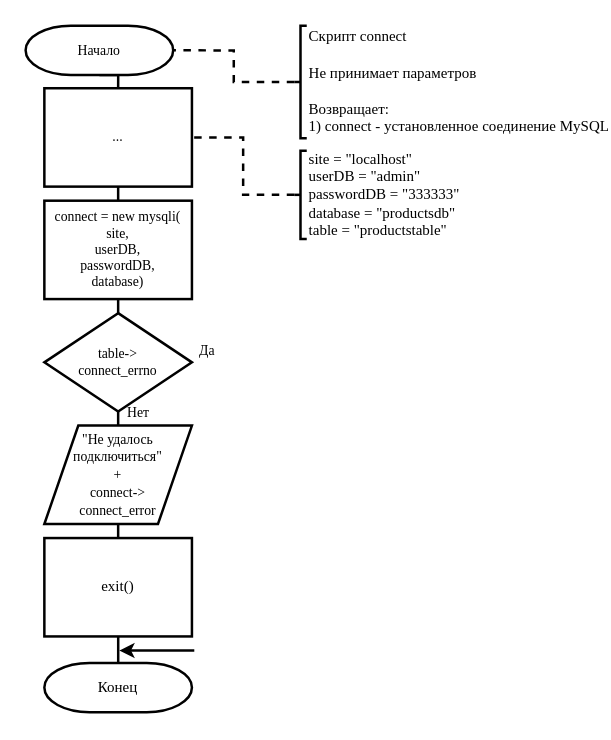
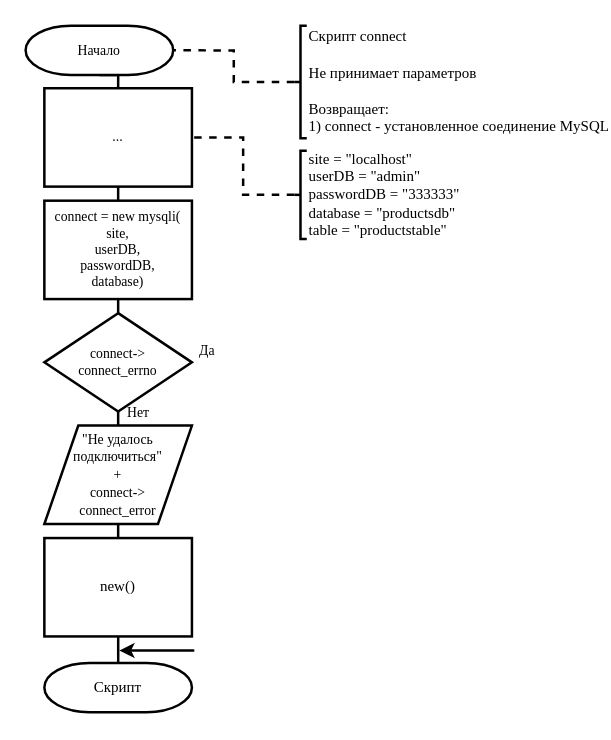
- <mxCell id="9" value="table-&amp;gt;&lt;br style=&quot;font-size: 11px;&quot;&gt;connect_errno" style="strokeWidth=2;html=1;shape=mxgraph.flowchart.decision;whiteSpace=wrap;rounded=0;fontFamily=Times New Roman;fontSize=11;" parent="1" vertex="1"><mxGeometry x="35" y="250" width="118.11" height="78.74" as="geometry" /></mxCell>
+ <mxCell id="9" value="connect-&amp;gt;&lt;br style=&quot;font-size: 11px;&quot;&gt;connect_errno" style="strokeWidth=2;html=1;shape=mxgraph.flowchart.decision;whiteSpace=wrap;rounded=0;fontFamily=Times New Roman;fontSize=11;" parent="1" vertex="1"><mxGeometry x="35" y="250" width="118.11" height="78.74" as="geometry" /></mxCell>
- <mxCell id="13" value="exit()" style="rounded=0;whiteSpace=wrap;html=1;absoluteArcSize=1;arcSize=14;strokeWidth=2;fontFamily=Times New Roman;" parent="1" vertex="1"><mxGeometry x="35" y="430" width="118.11" height="78.74" as="geometry" /></mxCell>
+ <mxCell id="13" value="new()" style="rounded=0;whiteSpace=wrap;html=1;absoluteArcSize=1;arcSize=14;strokeWidth=2;fontFamily=Times New Roman;" parent="1" vertex="1"><mxGeometry x="35" y="430" width="118.11" height="78.74" as="geometry" /></mxCell>
- <mxCell id="15" value="Конец" style="strokeWidth=2;html=1;shape=mxgraph.flowchart.terminator;whiteSpace=wrap;rounded=0;fontFamily=Times New Roman;" parent="1" vertex="1"><mxGeometry x="35" y="530" width="118.11" height="39.37" as="geometry" /></mxCell>
+ <mxCell id="15" value="Скрипт" style="strokeWidth=2;html=1;shape=mxgraph.flowchart.terminator;whiteSpace=wrap;rounded=0;fontFamily=Times New Roman;" parent="1" vertex="1"><mxGeometry x="35" y="530" width="118.11" height="39.37" as="geometry" /></mxCell>
